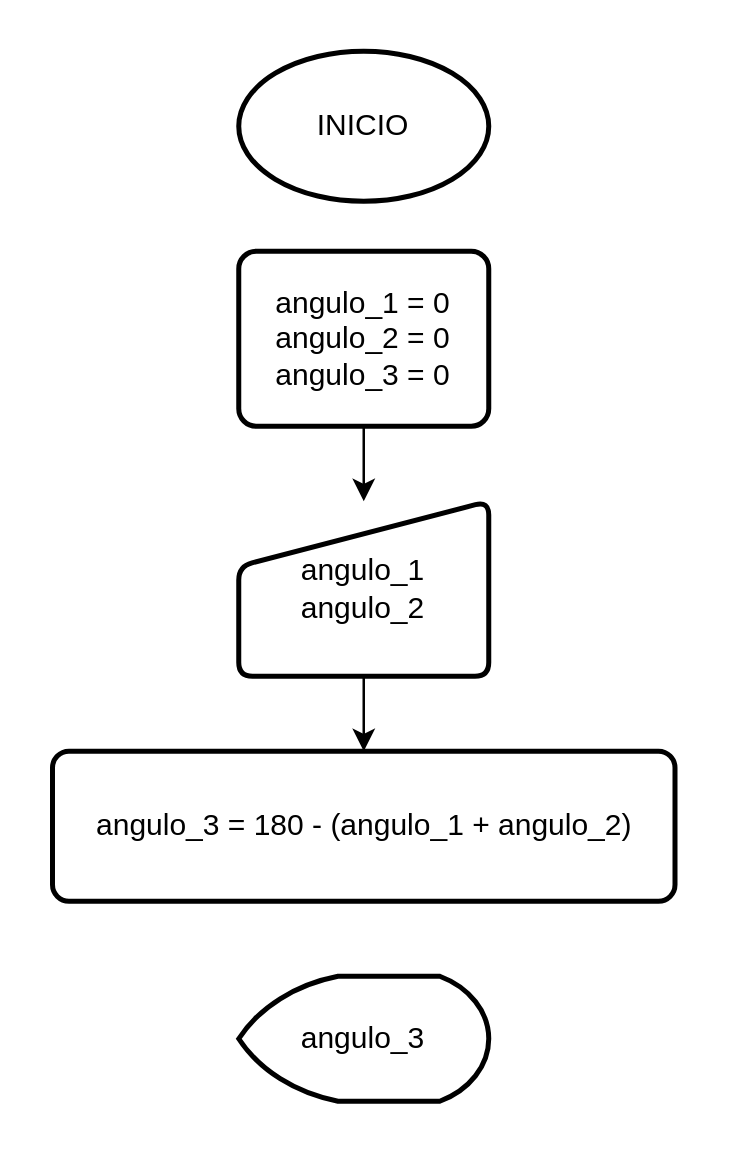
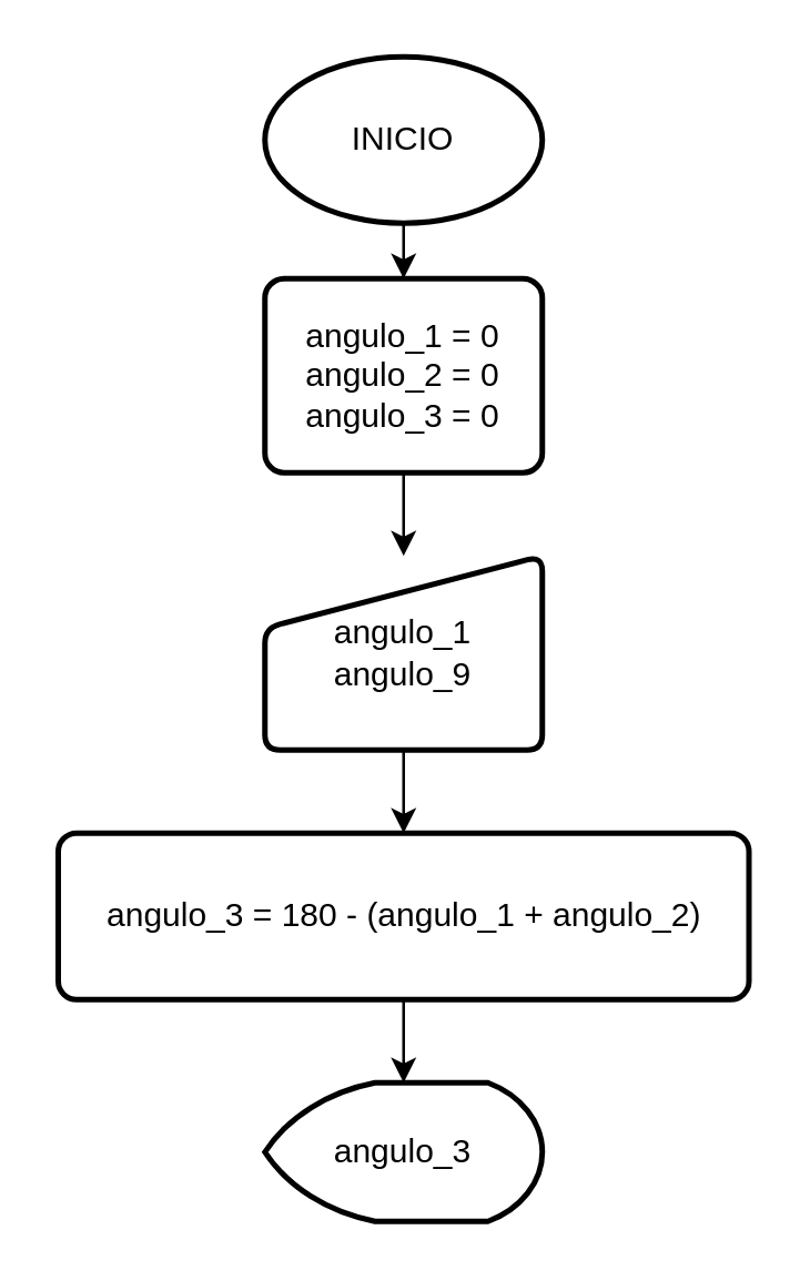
+ <mxCell id="2" style="edgeStyle=orthogonalEdgeStyle;rounded=0;orthogonalLoop=1;jettySize=auto;html=1;" parent="1" source="3" target="5" edge="1"><mxGeometry relative="1" as="geometry" /></mxCell>
- <mxCell id="7" value="angulo_1&lt;br&gt;angulo_2" style="html=1;strokeWidth=2;shape=manualInput;whiteSpace=wrap;rounded=1;size=26;arcSize=11;" parent="1" vertex="1"><mxGeometry x="95" y="200" width="100" height="70" as="geometry" /></mxCell>
+ <mxCell id="7" value="angulo_1&lt;br&gt;angulo_9" style="html=1;strokeWidth=2;shape=manualInput;whiteSpace=wrap;rounded=1;size=26;arcSize=11;" parent="1" vertex="1"><mxGeometry x="95" y="200" width="100" height="70" as="geometry" /></mxCell>
+ <mxCell id="8" value="" style="edgeStyle=orthogonalEdgeStyle;rounded=0;orthogonalLoop=1;jettySize=auto;html=1;" parent="1" source="9" target="10" edge="1"><mxGeometry relative="1" as="geometry" /></mxCell>
